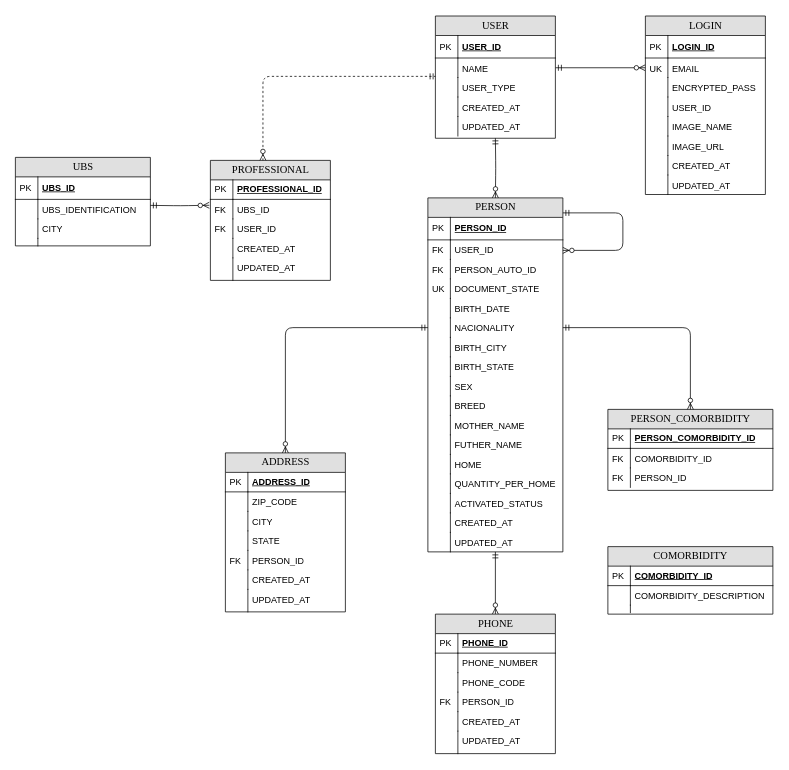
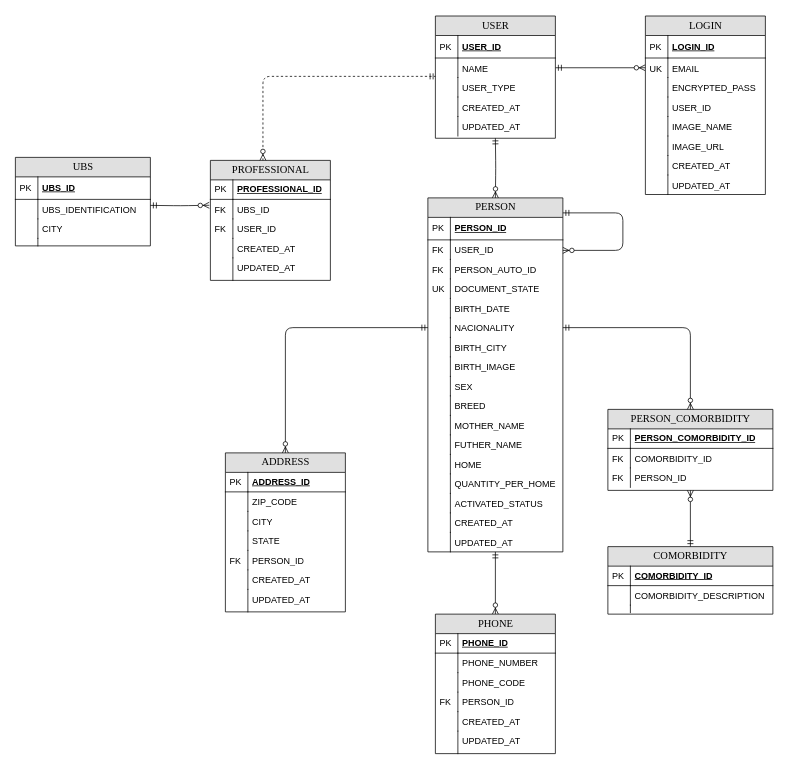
- <mxCell id="28" value="BIRTH_STATE" style="shape=partialRectangle;top=0;left=0;right=0;bottom=0;html=1;align=left;verticalAlign=top;fillColor=none;spacingLeft=34;spacingRight=4;whiteSpace=wrap;overflow=hidden;rotatable=0;points=[[0,0.5],[1,0.5]];portConstraint=eastwest;dropTarget=0;" parent="13" vertex="1"><mxGeometry y="212" width="180" height="26" as="geometry" /></mxCell>
+ <mxCell id="28" value="BIRTH_IMAGE" style="shape=partialRectangle;top=0;left=0;right=0;bottom=0;html=1;align=left;verticalAlign=top;fillColor=none;spacingLeft=34;spacingRight=4;whiteSpace=wrap;overflow=hidden;rotatable=0;points=[[0,0.5],[1,0.5]];portConstraint=eastwest;dropTarget=0;" parent="13" vertex="1"><mxGeometry y="212" width="180" height="26" as="geometry" /></mxCell>
+ <mxCell id="83" value="" style="edgeStyle=orthogonalEdgeStyle;html=1;endArrow=ERzeroToMany;startArrow=ERmandOne;labelBackgroundColor=none;fontFamily=Verdana;fontSize=14;entryX=0.5;entryY=1;entryDx=0;entryDy=0;exitX=0.5;exitY=0;exitDx=0;exitDy=0;" parent="1" source="84" target="73" edge="1"><mxGeometry width="100" height="100" relative="1" as="geometry"><mxPoint x="920" y="723" as="sourcePoint" /><mxPoint x="830" y="723" as="targetPoint" /><Array as="points" /></mxGeometry></mxCell>
